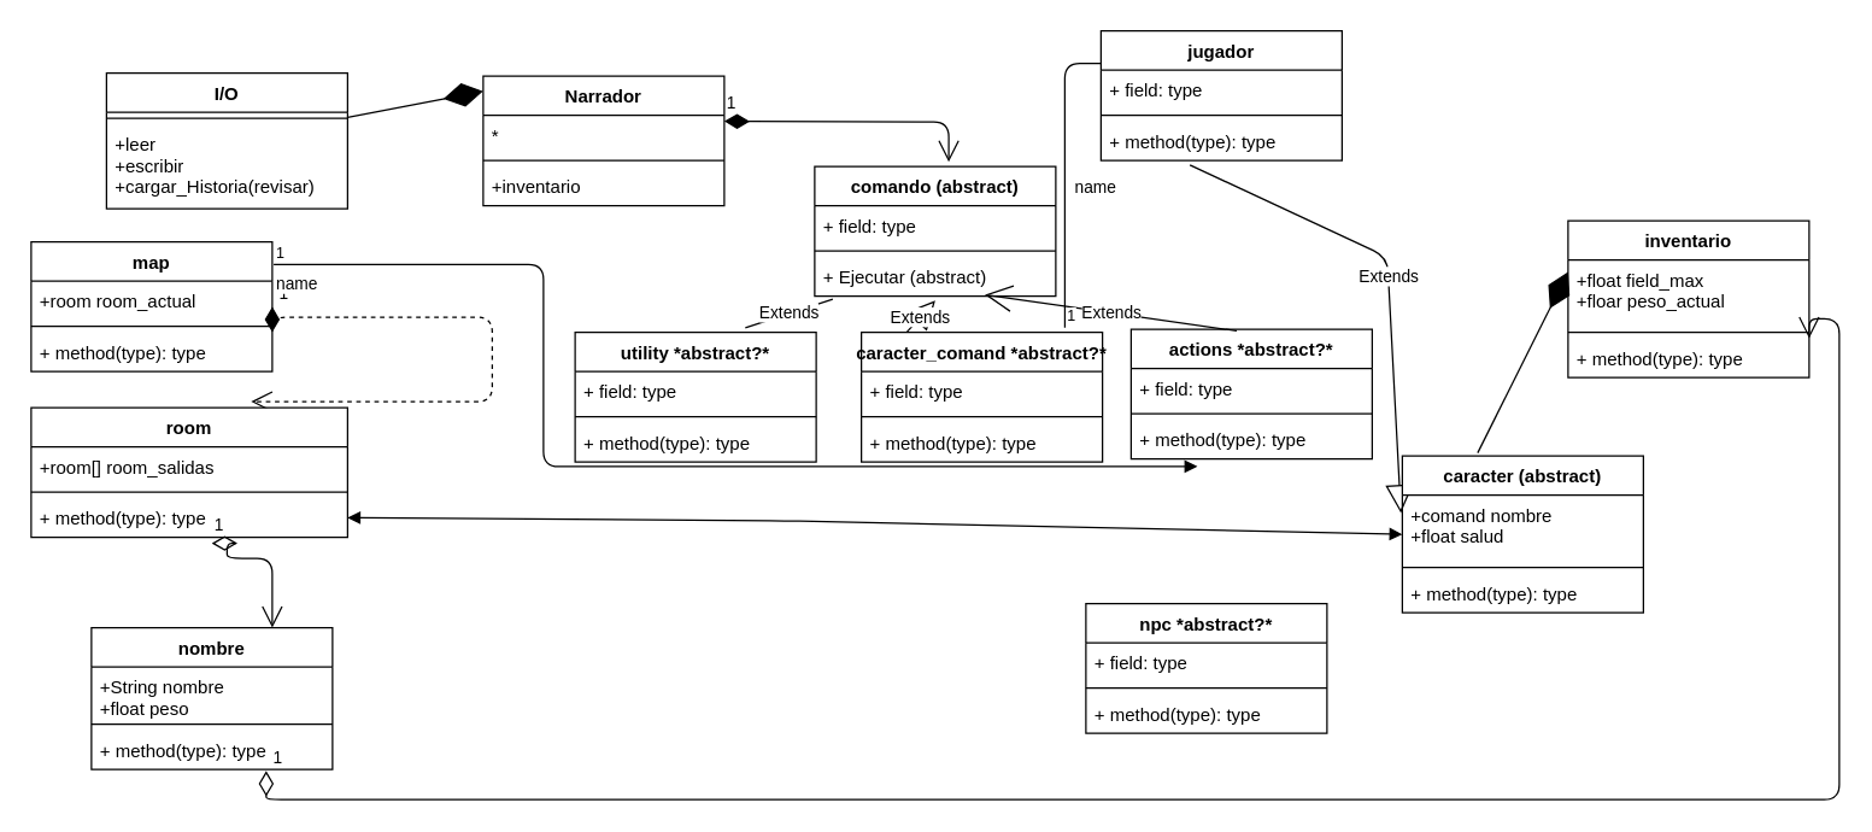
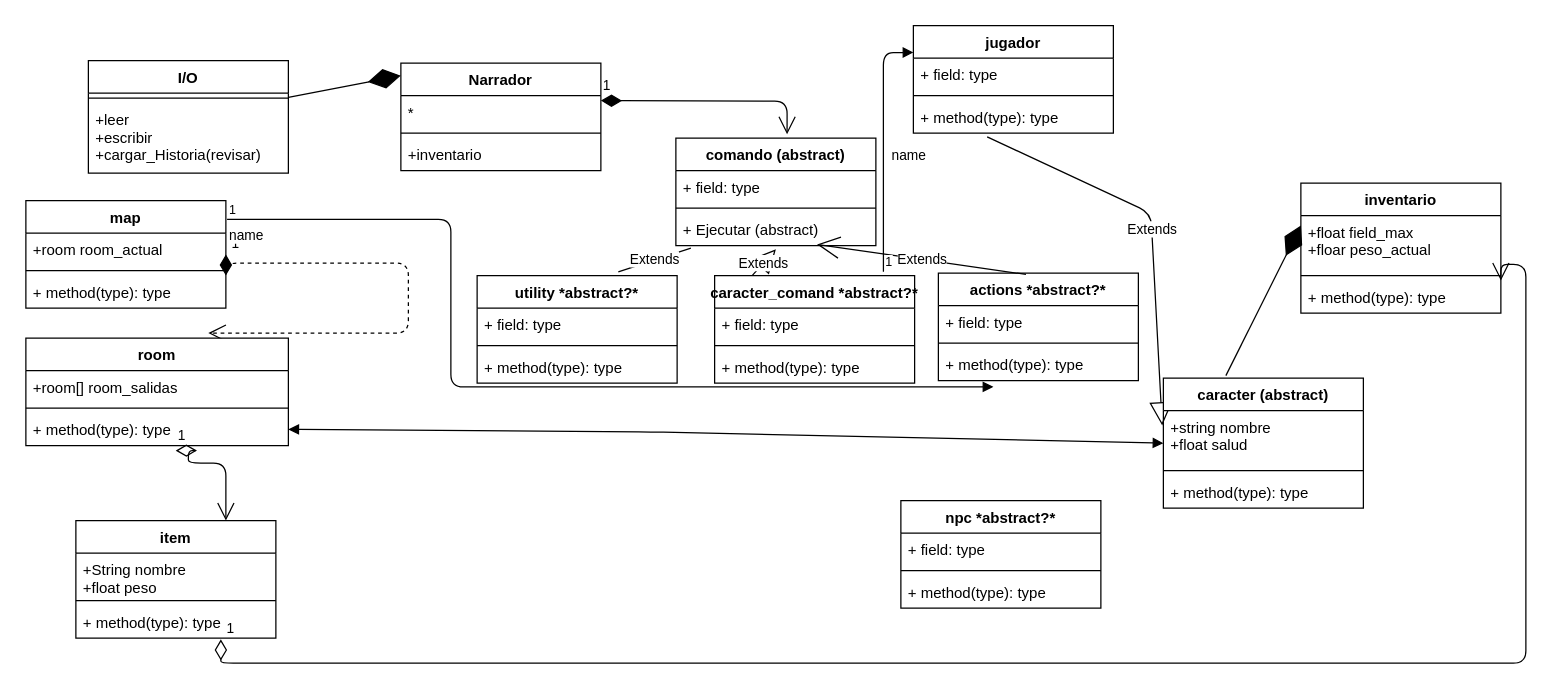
- <mxCell id="61" value="name" style="endArrow=none;endFill=1;html=1;edgeStyle=orthogonalEdgeStyle;align=left;verticalAlign=top;entryX=0;entryY=0.25;entryDx=0;entryDy=0;exitX=0.844;exitY=-0.035;exitDx=0;exitDy=0;exitPerimeter=0;" edge="1" parent="1" source="43" target="23"><mxGeometry x="0.067" y="-5" relative="1" as="geometry"><mxPoint x="660" y="360" as="sourcePoint" /><mxPoint x="820" y="360" as="targetPoint" /><mxPoint as="offset" /></mxGeometry></mxCell>
+ <mxCell id="61" value="name" style="endArrow=block;endFill=1;html=1;edgeStyle=orthogonalEdgeStyle;align=left;verticalAlign=top;entryX=0;entryY=0.25;entryDx=0;entryDy=0;exitX=0.844;exitY=-0.035;exitDx=0;exitDy=0;exitPerimeter=0;" edge="1" parent="1" source="43" target="23"><mxGeometry x="0.067" y="-5" relative="1" as="geometry"><mxPoint x="660" y="360" as="sourcePoint" /><mxPoint x="820" y="360" as="targetPoint" /><mxPoint as="offset" /></mxGeometry></mxCell>
- <mxCell id="32" value="+comand nombre&#10;+float salud&#10;" style="text;strokeColor=none;fillColor=none;align=left;verticalAlign=top;spacingLeft=4;spacingRight=4;overflow=hidden;rotatable=0;points=[[0,0.5],[1,0.5]];portConstraint=eastwest;" vertex="1" parent="31"><mxGeometry y="26" width="160" height="44" as="geometry" /></mxCell>
+ <mxCell id="32" value="+string nombre&#10;+float salud&#10;" style="text;strokeColor=none;fillColor=none;align=left;verticalAlign=top;spacingLeft=4;spacingRight=4;overflow=hidden;rotatable=0;points=[[0,0.5],[1,0.5]];portConstraint=eastwest;" vertex="1" parent="31"><mxGeometry y="26" width="160" height="44" as="geometry" /></mxCell>
- <mxCell id="6" value="nombre" style="swimlane;fontStyle=1;align=center;verticalAlign=top;childLayout=stackLayout;horizontal=1;startSize=26;horizontalStack=0;resizeParent=1;resizeParentMax=0;resizeLast=0;collapsible=1;marginBottom=0;" vertex="1" parent="1"><mxGeometry x="60" y="416" width="160" height="94" as="geometry" /></mxCell>
+ <mxCell id="6" value="item" style="swimlane;fontStyle=1;align=center;verticalAlign=top;childLayout=stackLayout;horizontal=1;startSize=26;horizontalStack=0;resizeParent=1;resizeParentMax=0;resizeLast=0;collapsible=1;marginBottom=0;" vertex="1" parent="1"><mxGeometry x="60" y="416" width="160" height="94" as="geometry" /></mxCell>
